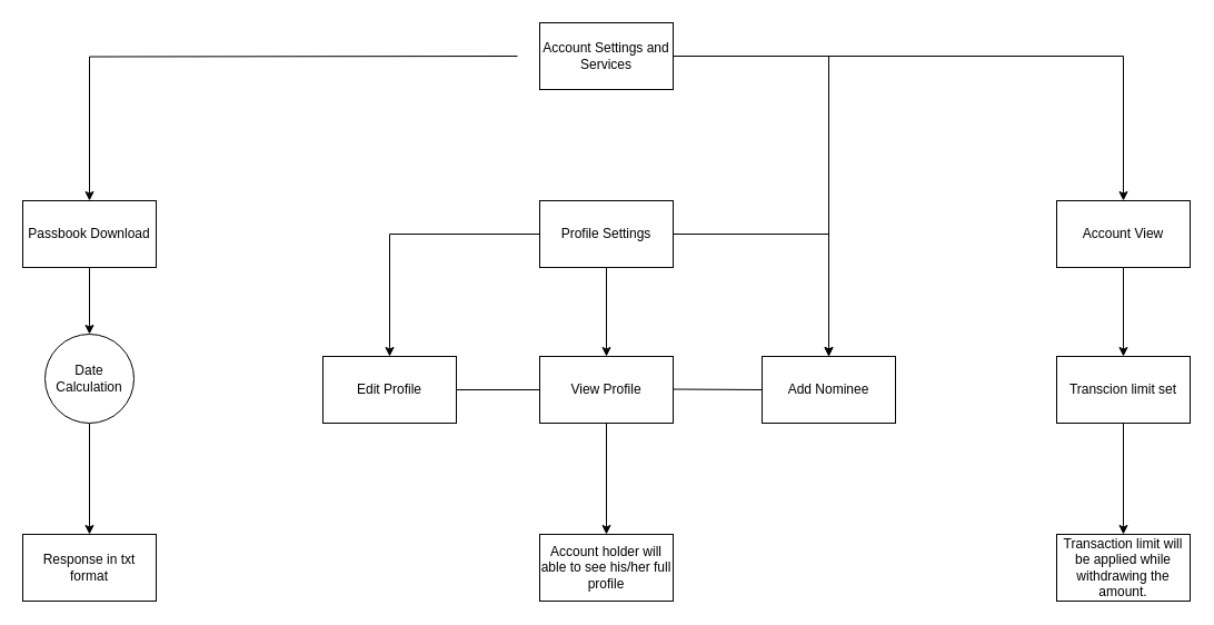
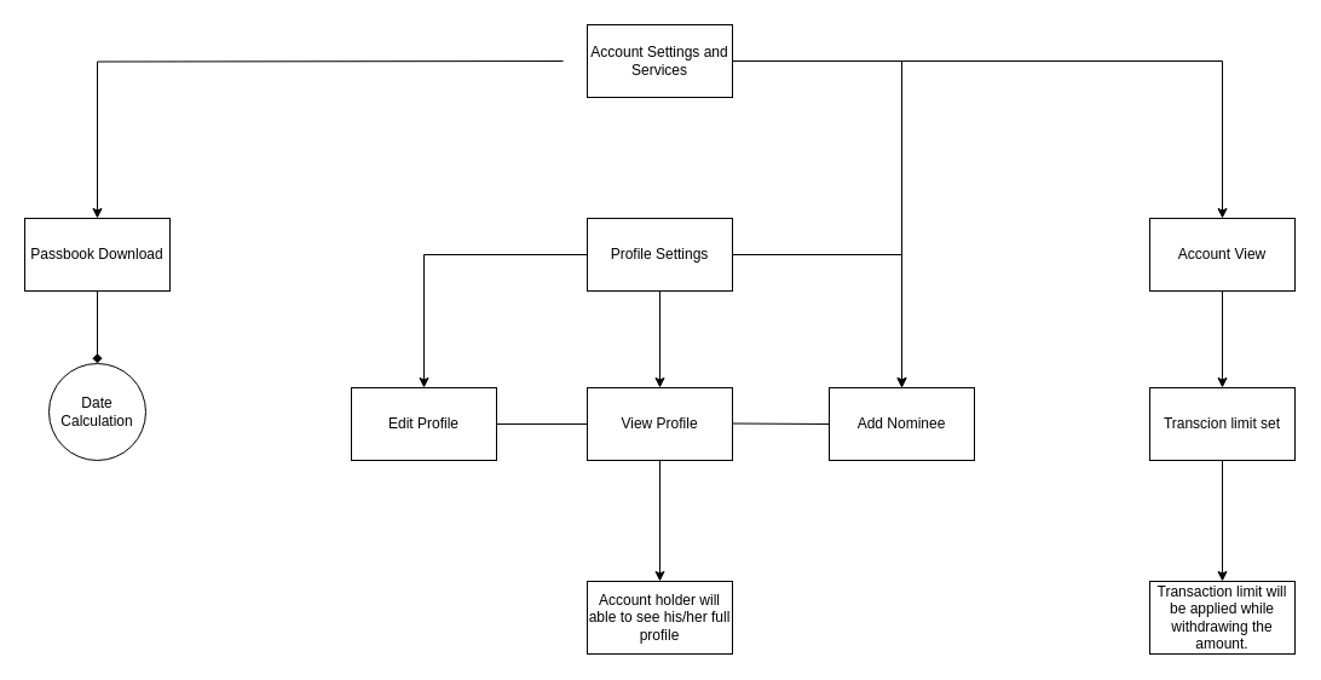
- <mxCell id="21" value="" style="edgeStyle=orthogonalEdgeStyle;rounded=0;orthogonalLoop=1;jettySize=auto;html=1;" edge="1" parent="1" source="22" target="24"><mxGeometry relative="1" as="geometry" /></mxCell>
+ <mxCell id="21" value="" style="edgeStyle=orthogonalEdgeStyle;rounded=0;orthogonalLoop=1;jettySize=auto;html=1;endArrow=diamond;" edge="1" parent="1" source="22" target="24"><mxGeometry relative="1" as="geometry" /></mxCell>
- <mxCell id="23" value="" style="edgeStyle=orthogonalEdgeStyle;rounded=0;orthogonalLoop=1;jettySize=auto;html=1;" edge="1" parent="1" source="24" target="25"><mxGeometry relative="1" as="geometry" /></mxCell>
- <mxCell id="25" value="Response in txt format" style="whiteSpace=wrap;html=1;rounded=0;" vertex="1" parent="1"><mxGeometry x="20" y="480" width="120" height="60" as="geometry" /></mxCell>
